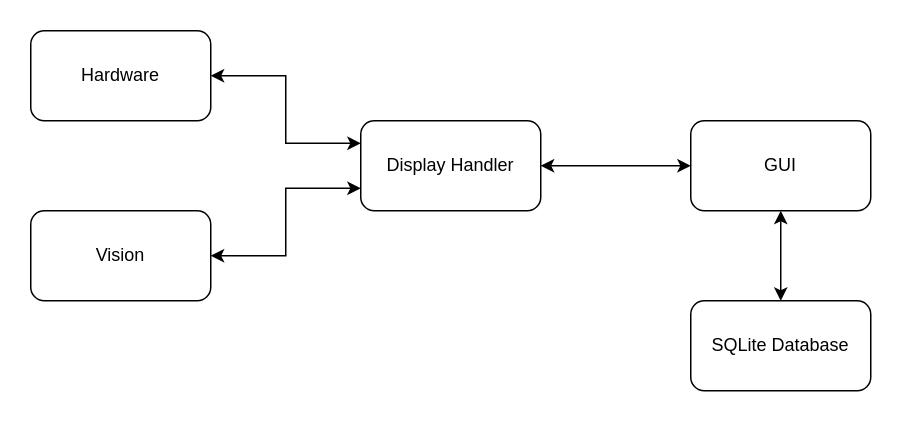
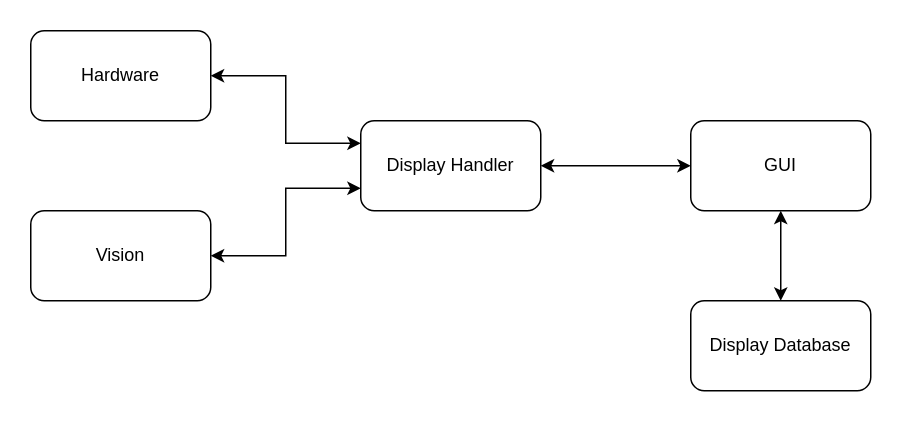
- <mxCell id="10" value="SQLite Database" style="rounded=1;whiteSpace=wrap;html=1;" vertex="1" parent="1"><mxGeometry x="460" y="200" width="120" height="60" as="geometry" /></mxCell>
+ <mxCell id="10" value="Display Database" style="rounded=1;whiteSpace=wrap;html=1;" vertex="1" parent="1"><mxGeometry x="460" y="200" width="120" height="60" as="geometry" /></mxCell>
